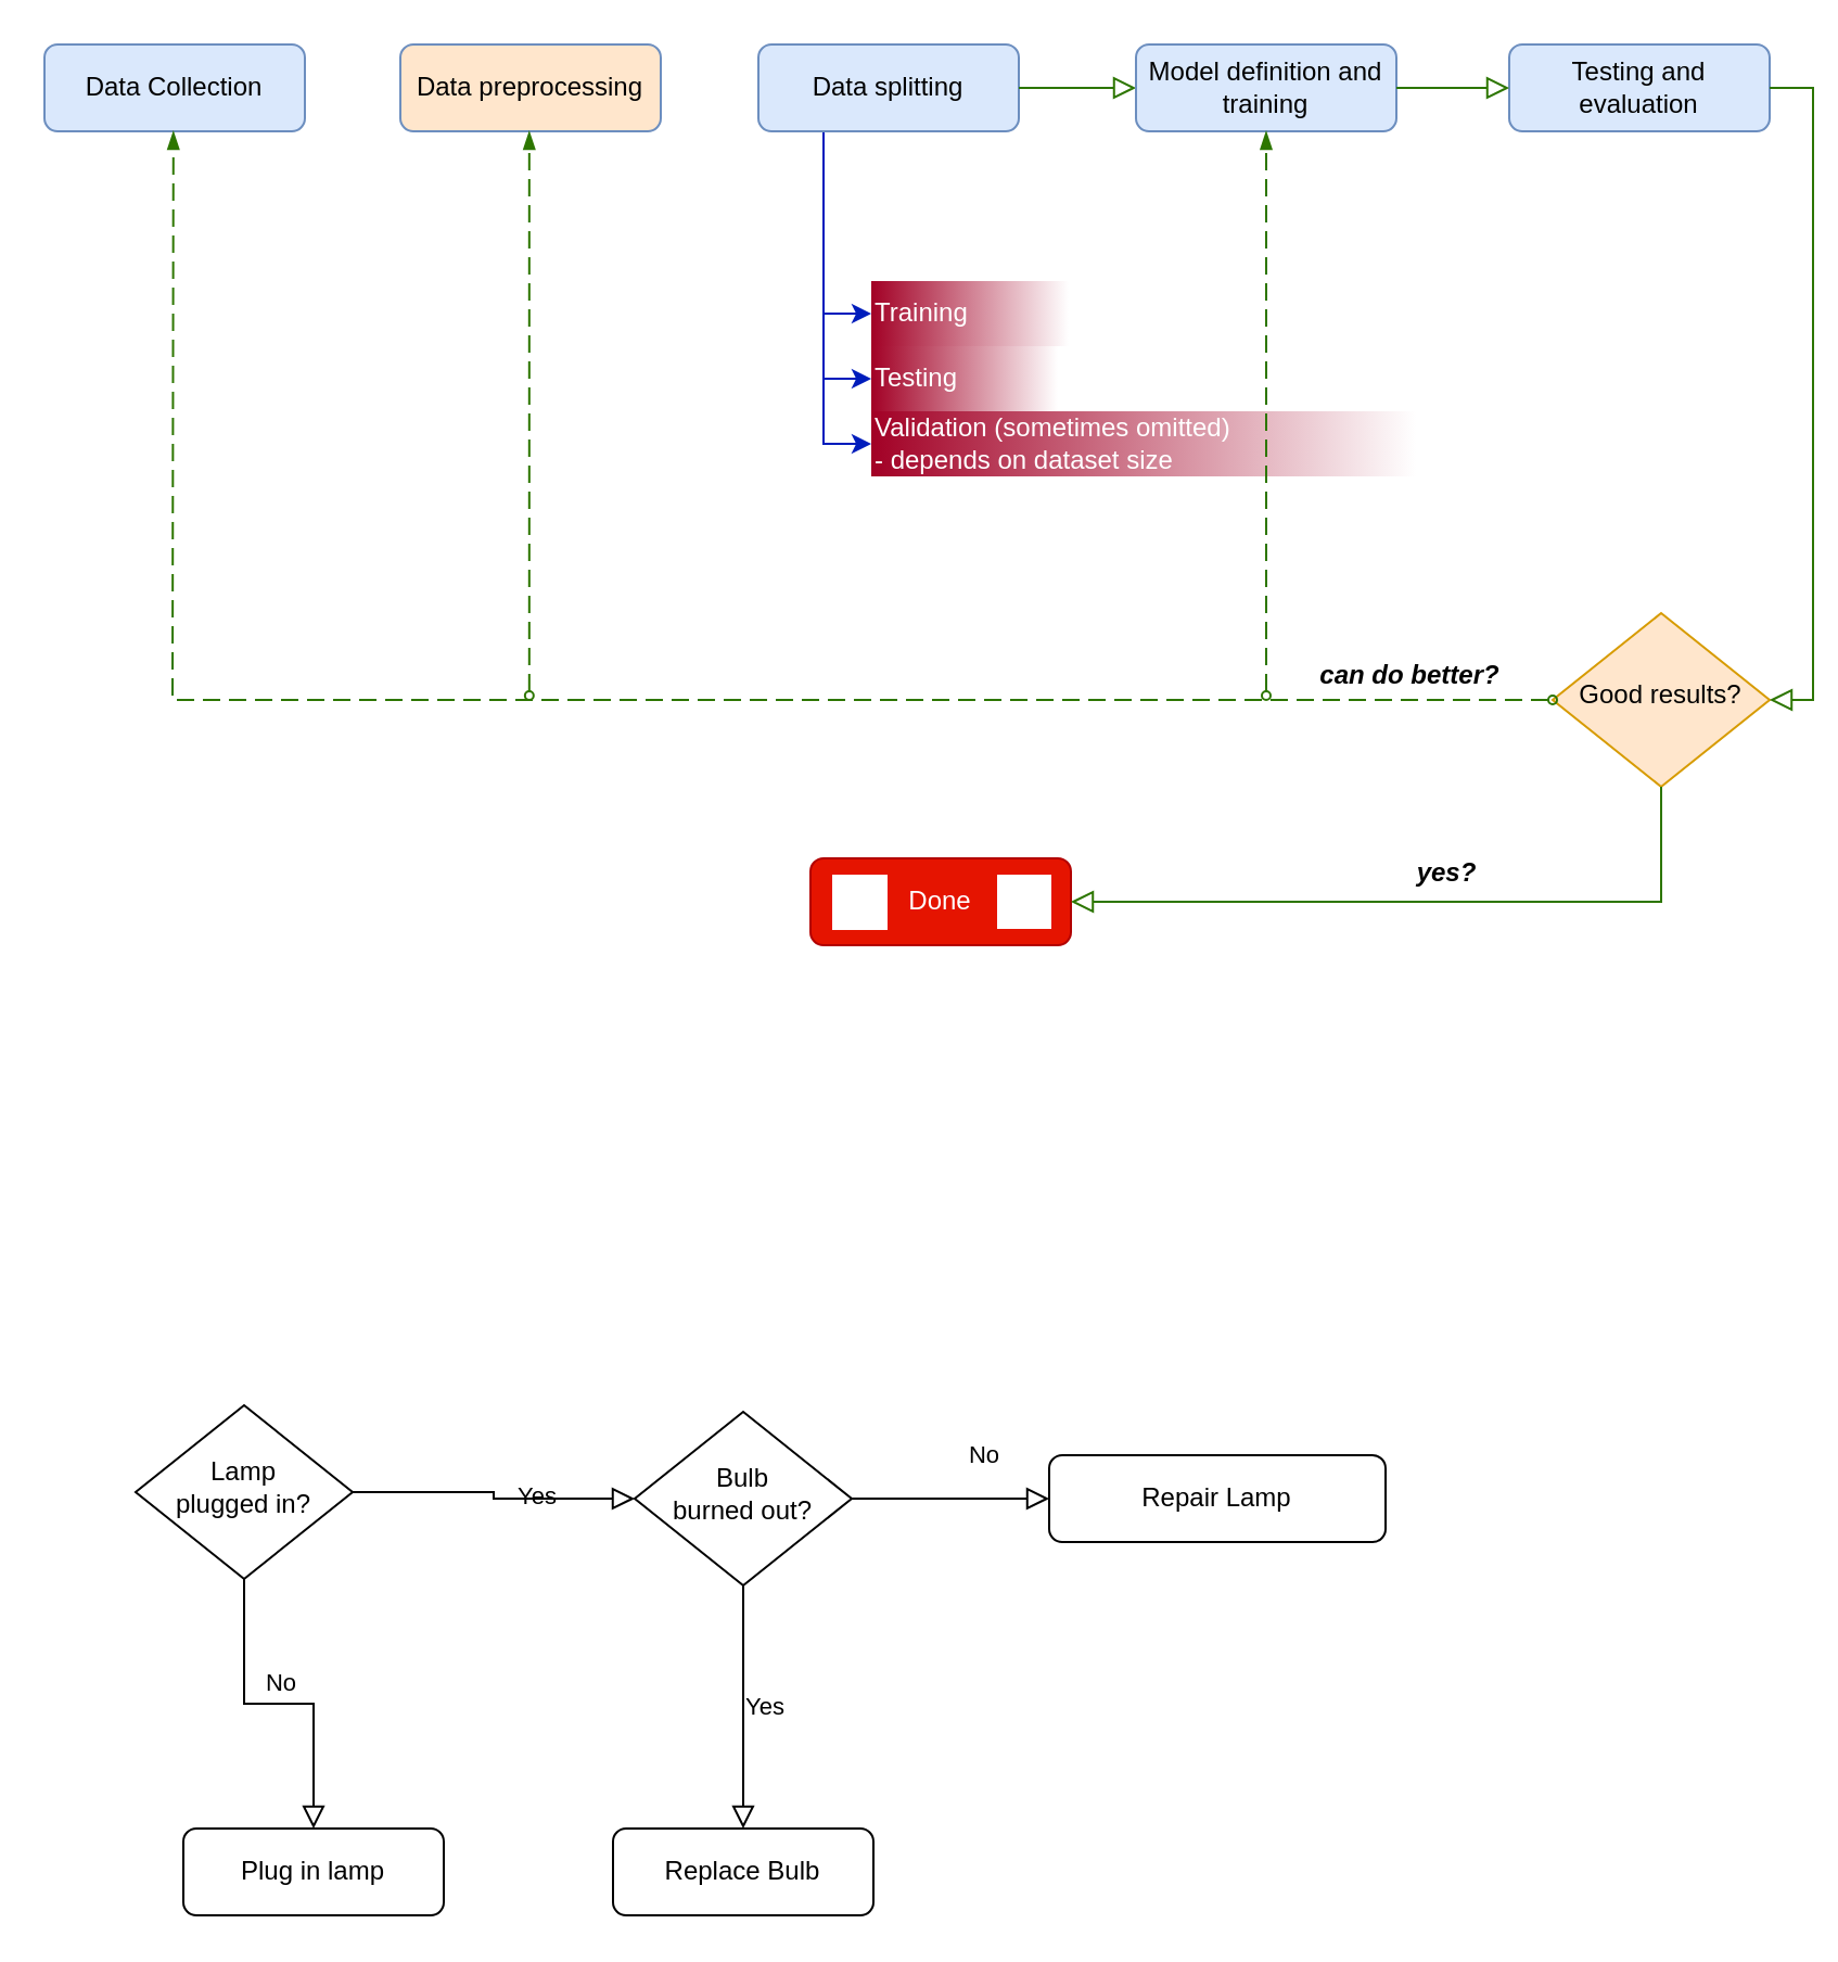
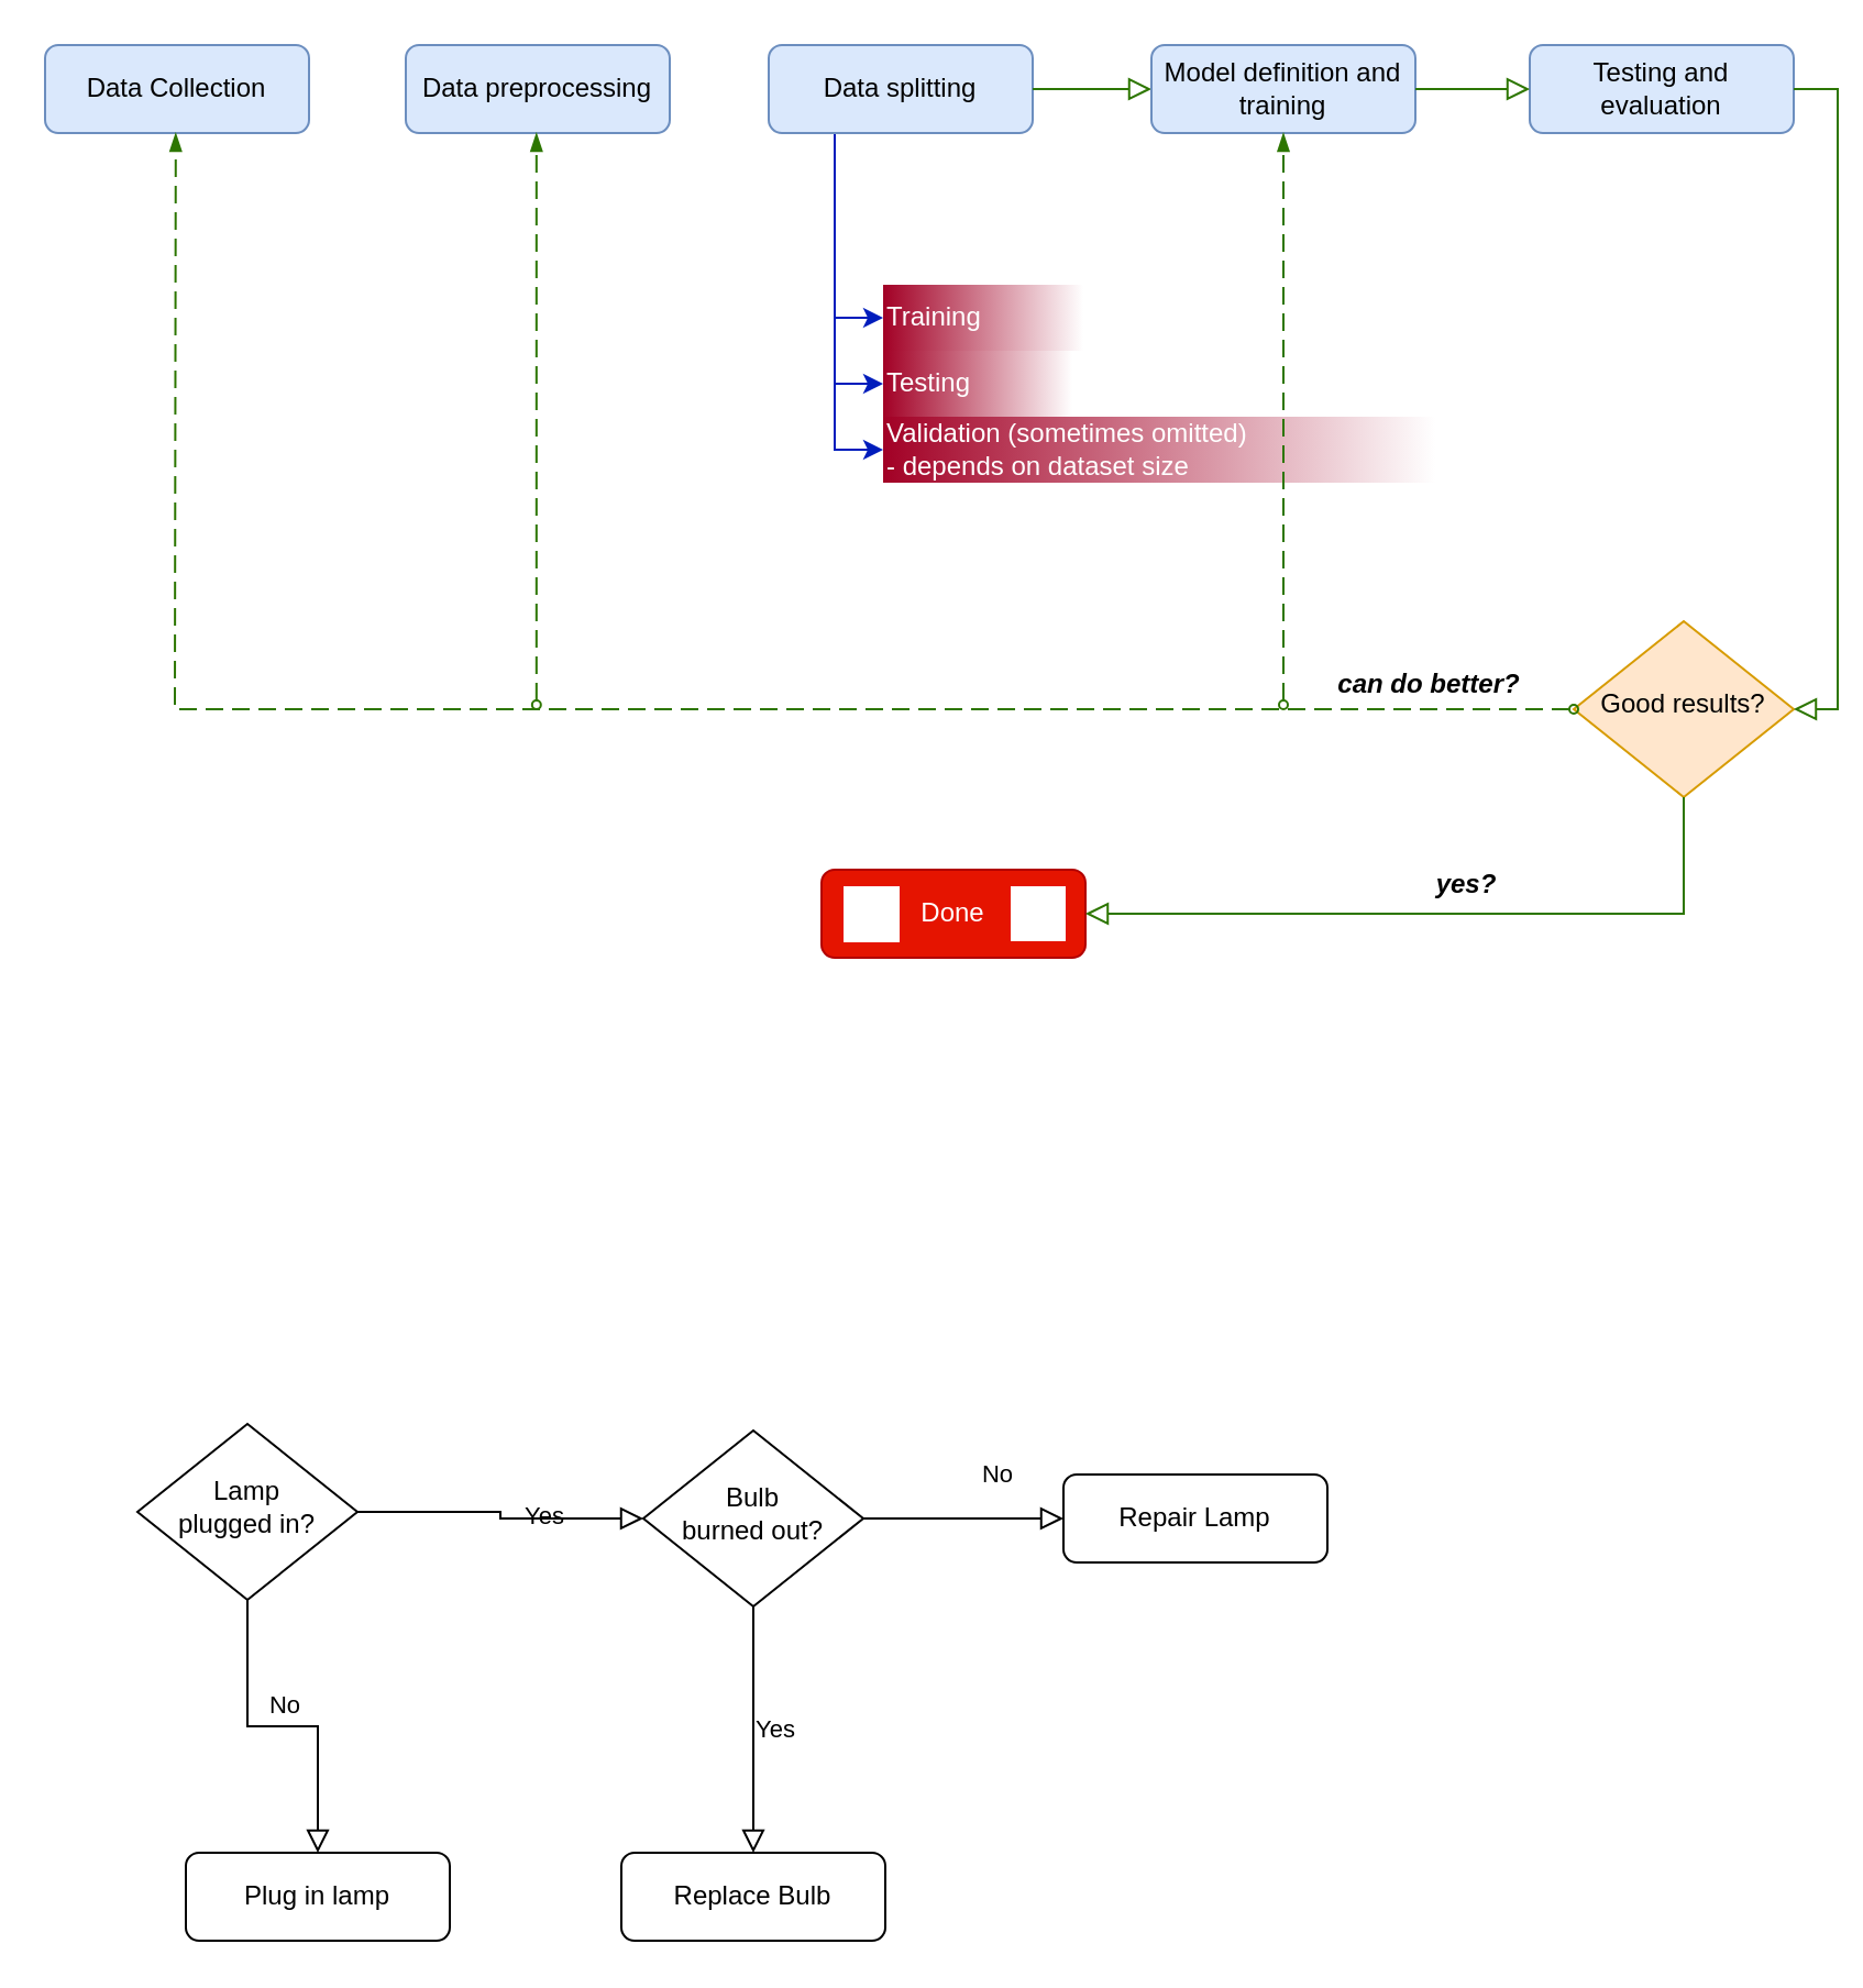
- <mxCell id="3" value="Data preprocessing" style="rounded=1;whiteSpace=wrap;html=1;fontSize=12;glass=0;strokeWidth=1;shadow=0;fillColor=#ffe6cc;strokeColor=#6c8ebf;" vertex="1" parent="1"><mxGeometry x="184" y="20" width="120" height="40" as="geometry" /></mxCell>
+ <mxCell id="3" value="Data preprocessing" style="rounded=1;whiteSpace=wrap;html=1;fontSize=12;glass=0;strokeWidth=1;shadow=0;fillColor=#dae8fc;strokeColor=#6c8ebf;" vertex="1" parent="1"><mxGeometry x="184" y="20" width="120" height="40" as="geometry" /></mxCell>
- <mxCell id="11" value="Repair Lamp" style="rounded=1;whiteSpace=wrap;html=1;fontSize=12;glass=0;strokeWidth=1;shadow=0;" vertex="1" parent="1"><mxGeometry x="483" y="670" width="155" height="40" as="geometry" /></mxCell>
+ <mxCell id="11" value="Repair Lamp" style="rounded=1;whiteSpace=wrap;html=1;fontSize=12;glass=0;strokeWidth=1;shadow=0;" vertex="1" parent="1"><mxGeometry x="483" y="670" width="120" height="40" as="geometry" /></mxCell>
